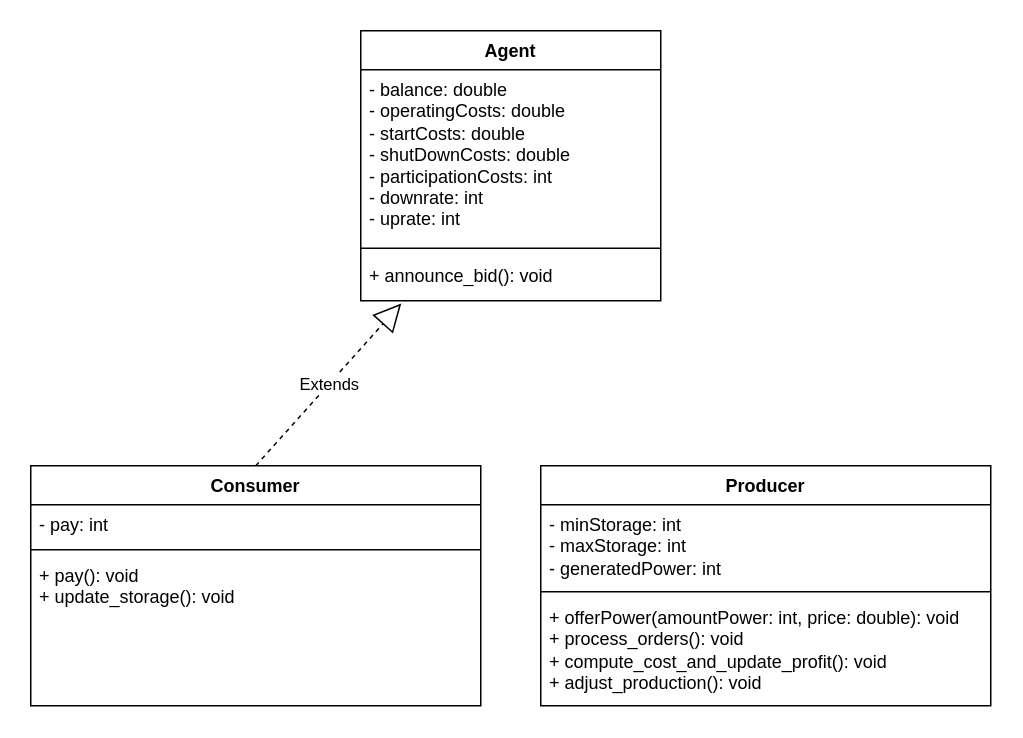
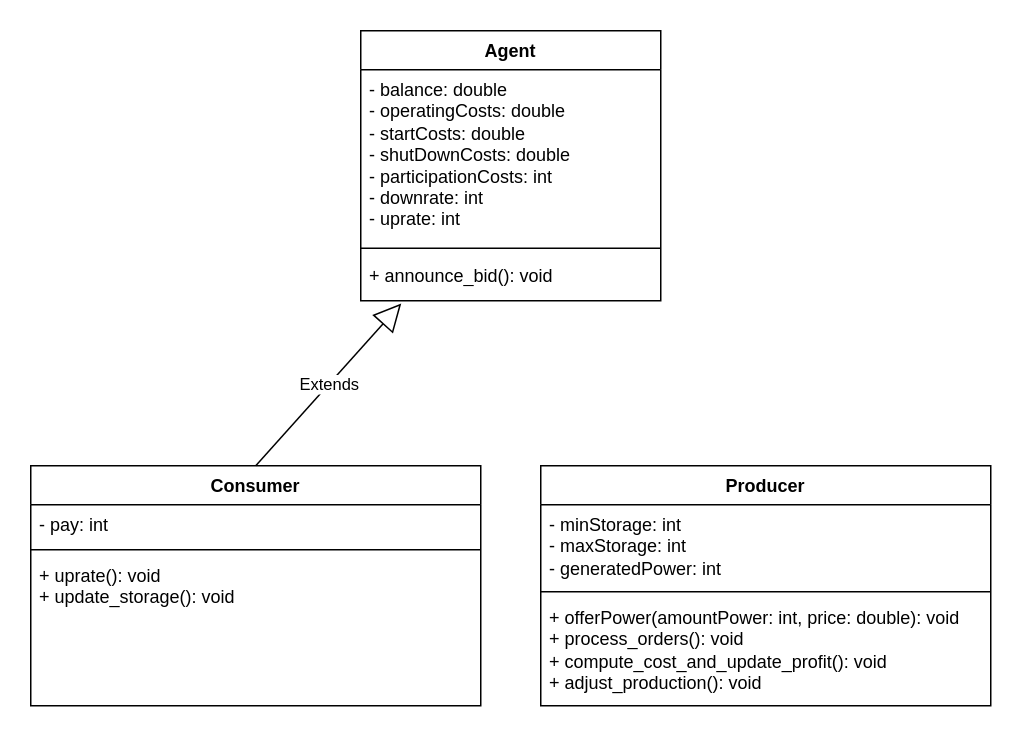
- <mxCell id="14" value="Extends" style="endArrow=block;endSize=16;endFill=0;html=1;rounded=0;exitX=0.5;exitY=0;exitDx=0;exitDy=0;entryX=0.135;entryY=1.06;entryDx=0;entryDy=0;entryPerimeter=0;dashed=1;" edge="1" parent="1" source="2" target="13"><mxGeometry width="160" relative="1" as="geometry"><mxPoint x="110" y="260" as="sourcePoint" /><mxPoint x="270" y="260" as="targetPoint" /></mxGeometry></mxCell>
+ <mxCell id="14" value="Extends" style="endArrow=block;endSize=16;endFill=0;html=1;rounded=0;exitX=0.5;exitY=0;exitDx=0;exitDy=0;entryX=0.135;entryY=1.06;entryDx=0;entryDy=0;entryPerimeter=0;" edge="1" parent="1" source="2" target="13"><mxGeometry width="160" relative="1" as="geometry"><mxPoint x="110" y="260" as="sourcePoint" /><mxPoint x="270" y="260" as="targetPoint" /></mxGeometry></mxCell>
- <mxCell id="5" value="+ pay(): void&lt;br&gt;+ update_storage(): void&lt;br&gt;" style="text;strokeColor=none;fillColor=none;align=left;verticalAlign=top;spacingLeft=4;spacingRight=4;overflow=hidden;rotatable=0;points=[[0,0.5],[1,0.5]];portConstraint=eastwest;whiteSpace=wrap;html=1;" vertex="1" parent="2"><mxGeometry y="60" width="300" height="100" as="geometry" /></mxCell>
+ <mxCell id="5" value="+ uprate(): void&lt;br&gt;+ update_storage(): void&lt;br&gt;" style="text;strokeColor=none;fillColor=none;align=left;verticalAlign=top;spacingLeft=4;spacingRight=4;overflow=hidden;rotatable=0;points=[[0,0.5],[1,0.5]];portConstraint=eastwest;whiteSpace=wrap;html=1;" vertex="1" parent="2"><mxGeometry y="60" width="300" height="100" as="geometry" /></mxCell>
